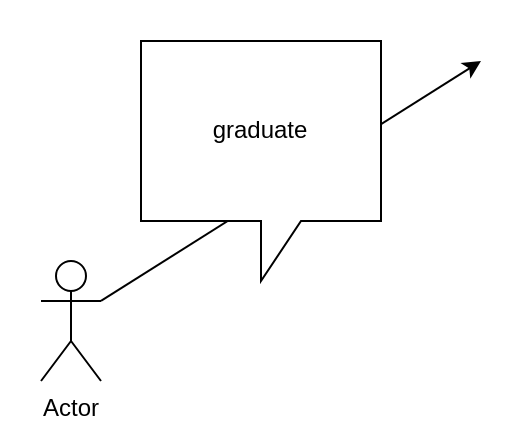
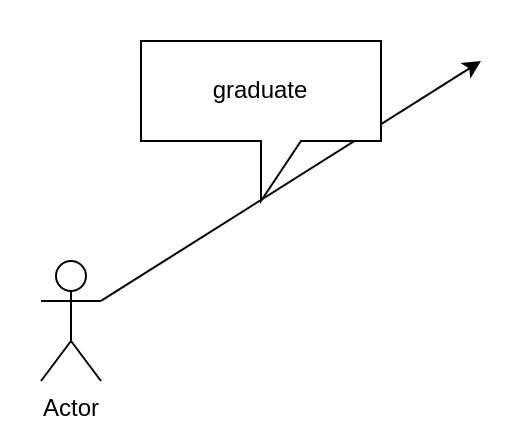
- <mxCell id="4" value="graduate" style="shape=callout;whiteSpace=wrap;html=1;perimeter=calloutPerimeter;" vertex="1" parent="1"><mxGeometry x="70" y="20" width="120" height="120" as="geometry" /></mxCell>
+ <mxCell id="4" value="graduate" style="shape=callout;whiteSpace=wrap;html=1;perimeter=calloutPerimeter;" vertex="1" parent="1"><mxGeometry x="70" y="20" width="120" height="80" as="geometry" /></mxCell>
